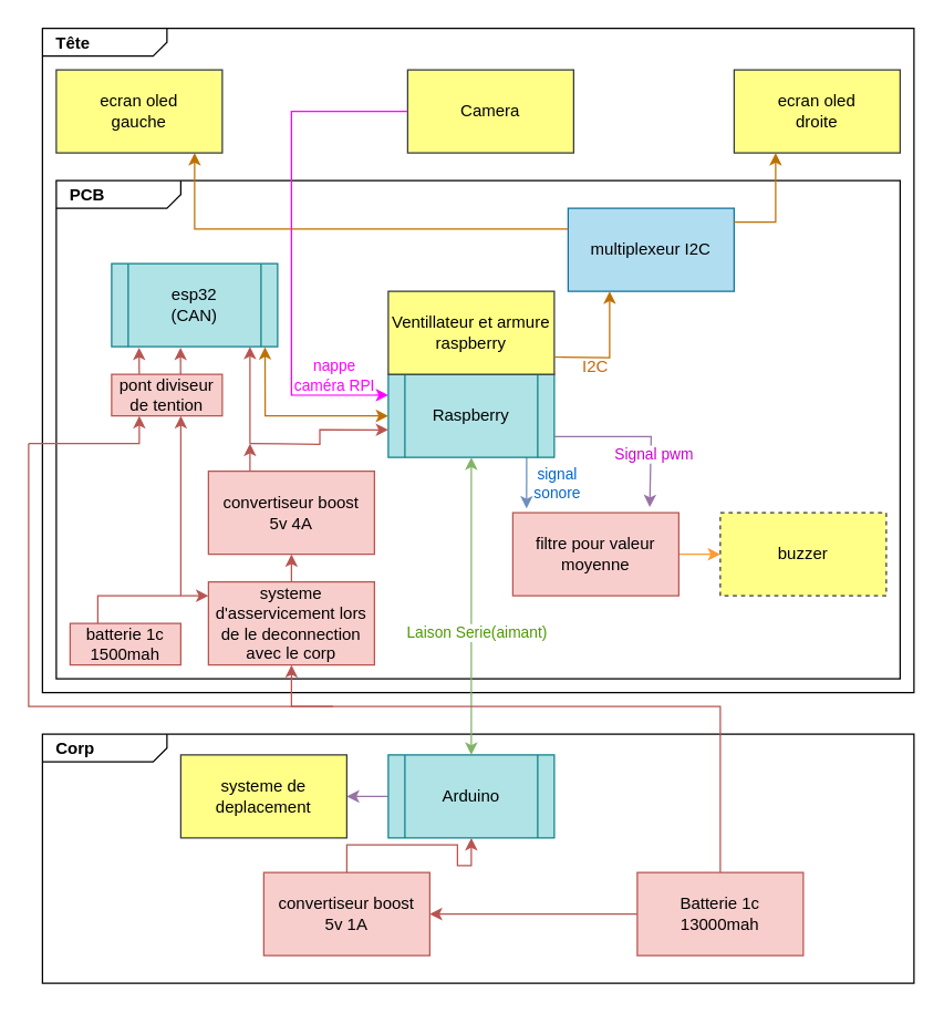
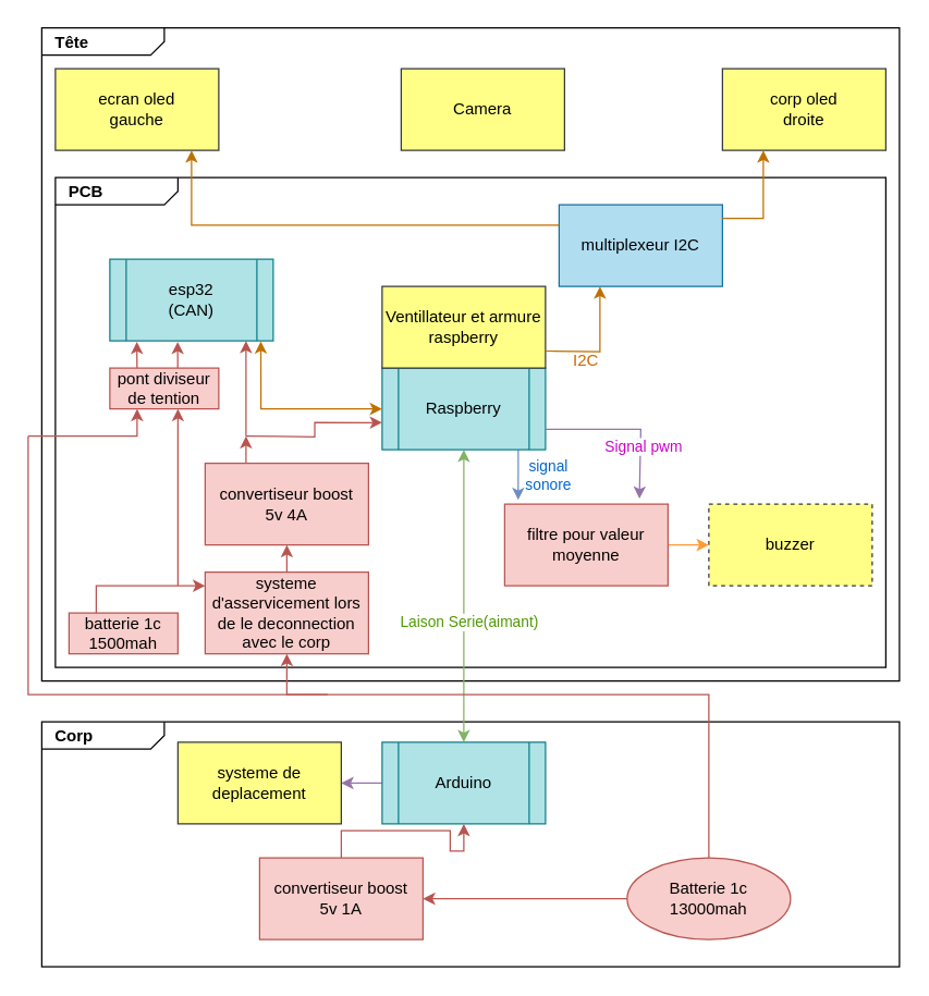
- <mxCell id="15" value="ecran oled&lt;br&gt;droite" style="rounded=0;whiteSpace=wrap;html=1;fillColor=#ffff88;strokeColor=#36393d;" parent="1" vertex="1"><mxGeometry x="530" y="50" width="120" height="60" as="geometry" /></mxCell>
+ <mxCell id="15" value="corp oled&lt;br&gt;droite" style="rounded=0;whiteSpace=wrap;html=1;fillColor=#ffff88;strokeColor=#36393d;" parent="1" vertex="1"><mxGeometry x="530" y="50" width="120" height="60" as="geometry" /></mxCell>
- <mxCell id="21" value="" style="endArrow=classic;html=1;rounded=0;fontColor=#000000;exitX=0;exitY=0.5;exitDx=0;exitDy=0;entryX=0;entryY=0.25;entryDx=0;entryDy=0;fillColor=#d80073;strokeColor=#FF00FF;" parent="1" source="20" target="7" edge="1"><mxGeometry width="50" height="50" relative="1" as="geometry"><mxPoint x="300" y="20" as="sourcePoint" /><mxPoint x="350" y="-30" as="targetPoint" /><Array as="points"><mxPoint x="210" y="80" /><mxPoint x="210" y="110" /><mxPoint x="210" y="285" /></Array></mxGeometry></mxCell>
- <mxCell id="22" value="&lt;font color=&quot;#ff00ff&quot;&gt;nappe &lt;br&gt;caméra RPI&lt;/font&gt;" style="edgeLabel;html=1;align=center;verticalAlign=middle;resizable=0;points=[];fontColor=#000000;" parent="21" vertex="1" connectable="0"><mxGeometry x="0.015" y="2" relative="1" as="geometry"><mxPoint x="28" y="92" as="offset" /></mxGeometry></mxCell>
- <mxCell id="29" value="Batterie 1c&lt;br&gt;13000mah" style="rounded=0;whiteSpace=wrap;html=1;fillColor=#f8cecc;strokeColor=#b85450;" parent="1" vertex="1"><mxGeometry x="460" y="630" width="120" height="60" as="geometry" /></mxCell>
+ <mxCell id="29" value="Batterie 1c&lt;br&gt;13000mah" style="ellipse;whiteSpace=wrap;html=1;fillColor=#f8cecc;strokeColor=#b85450;" parent="1" vertex="1"><mxGeometry x="460" y="630" width="120" height="60" as="geometry" /></mxCell>
